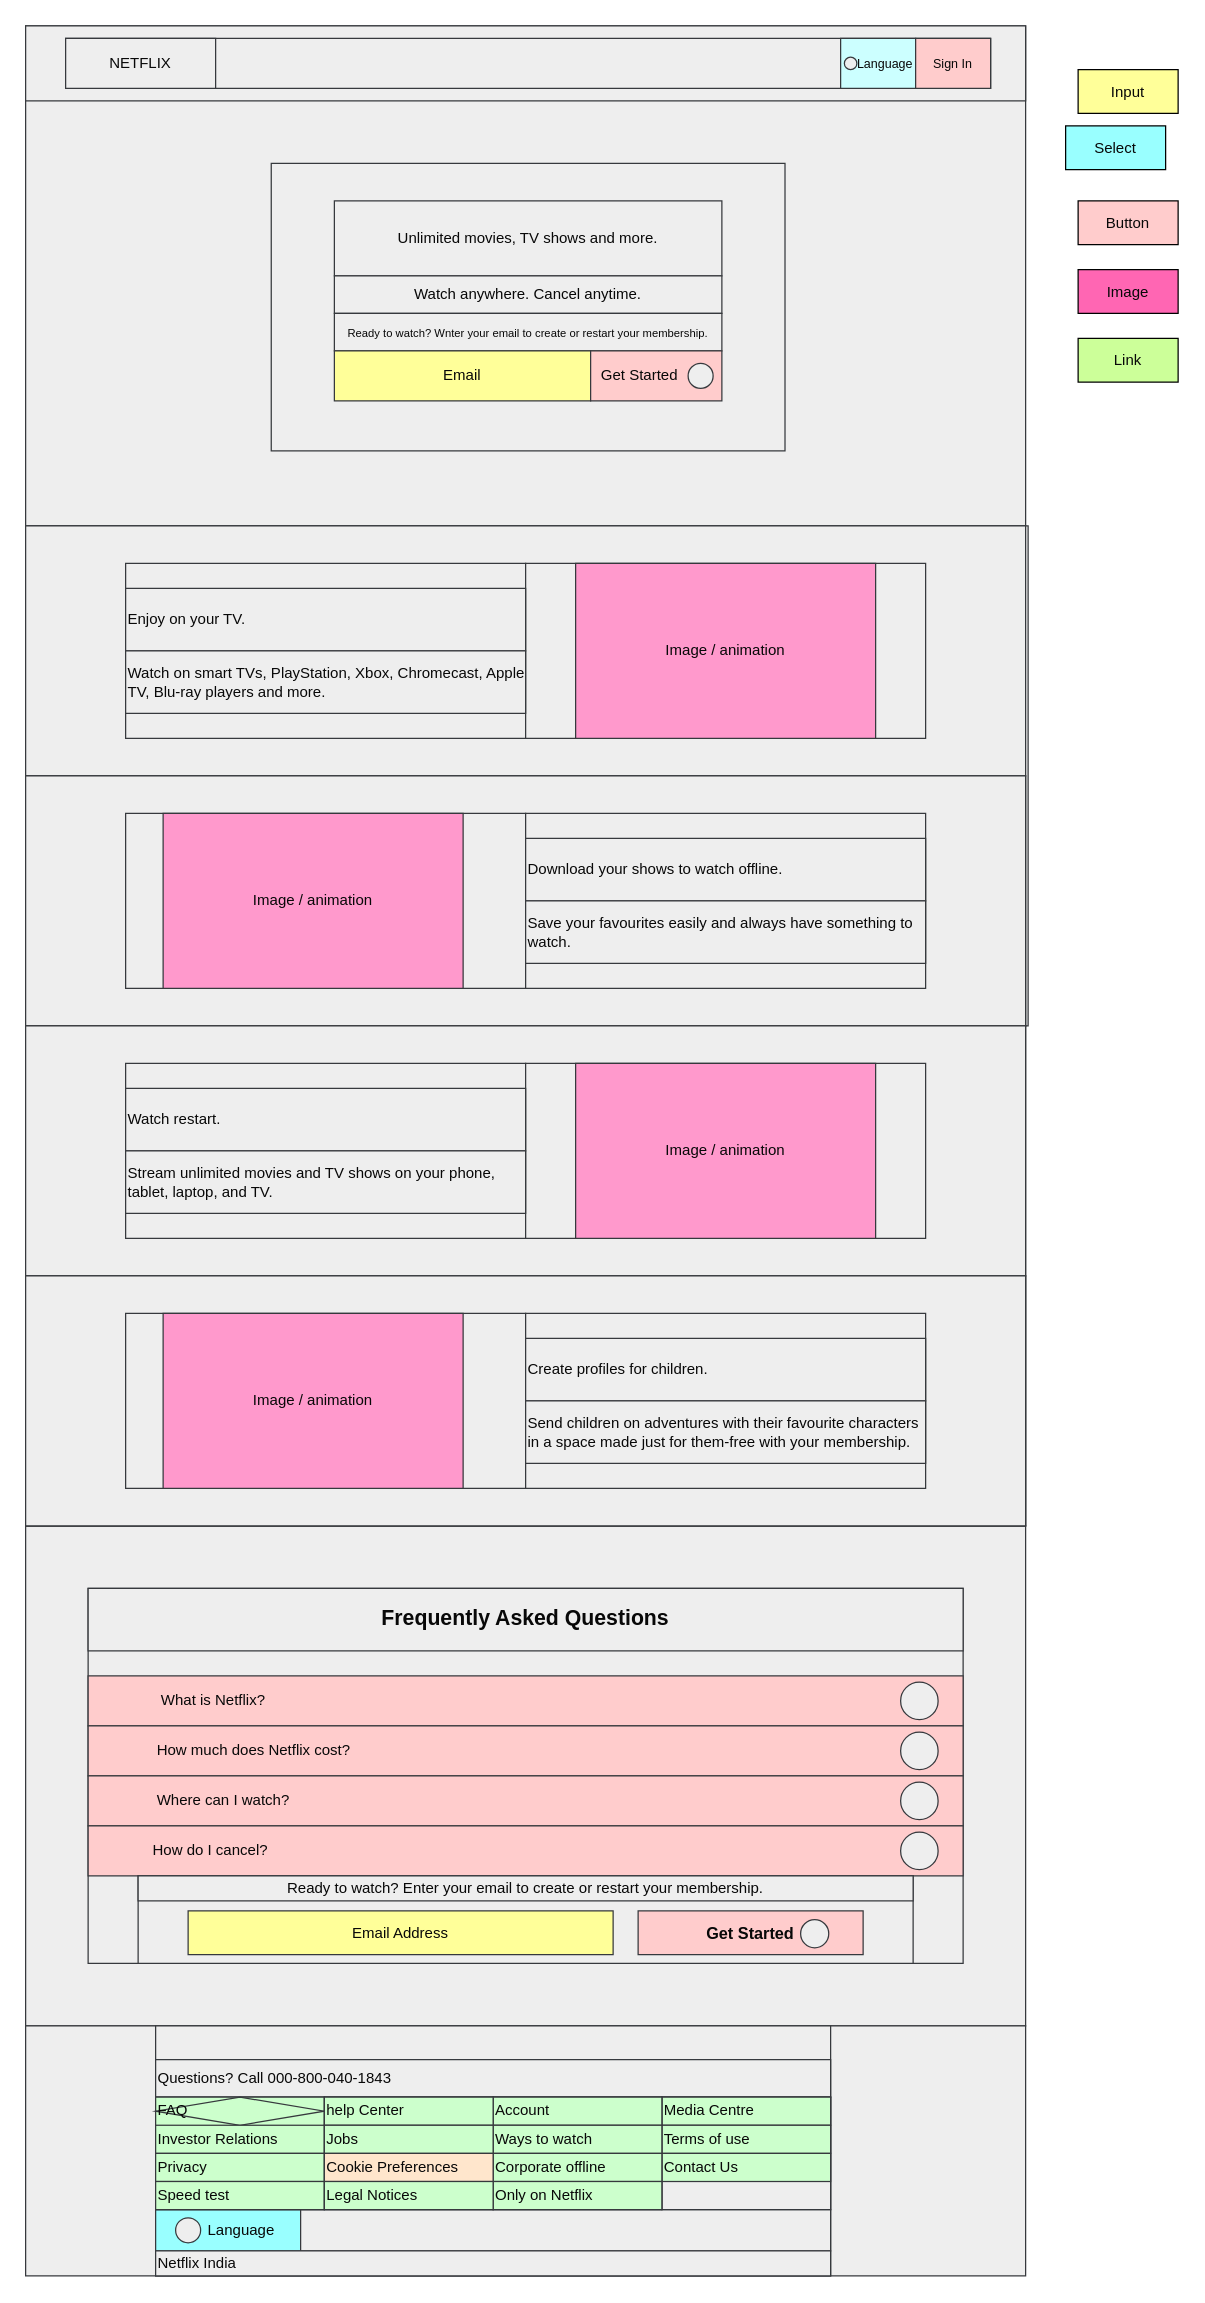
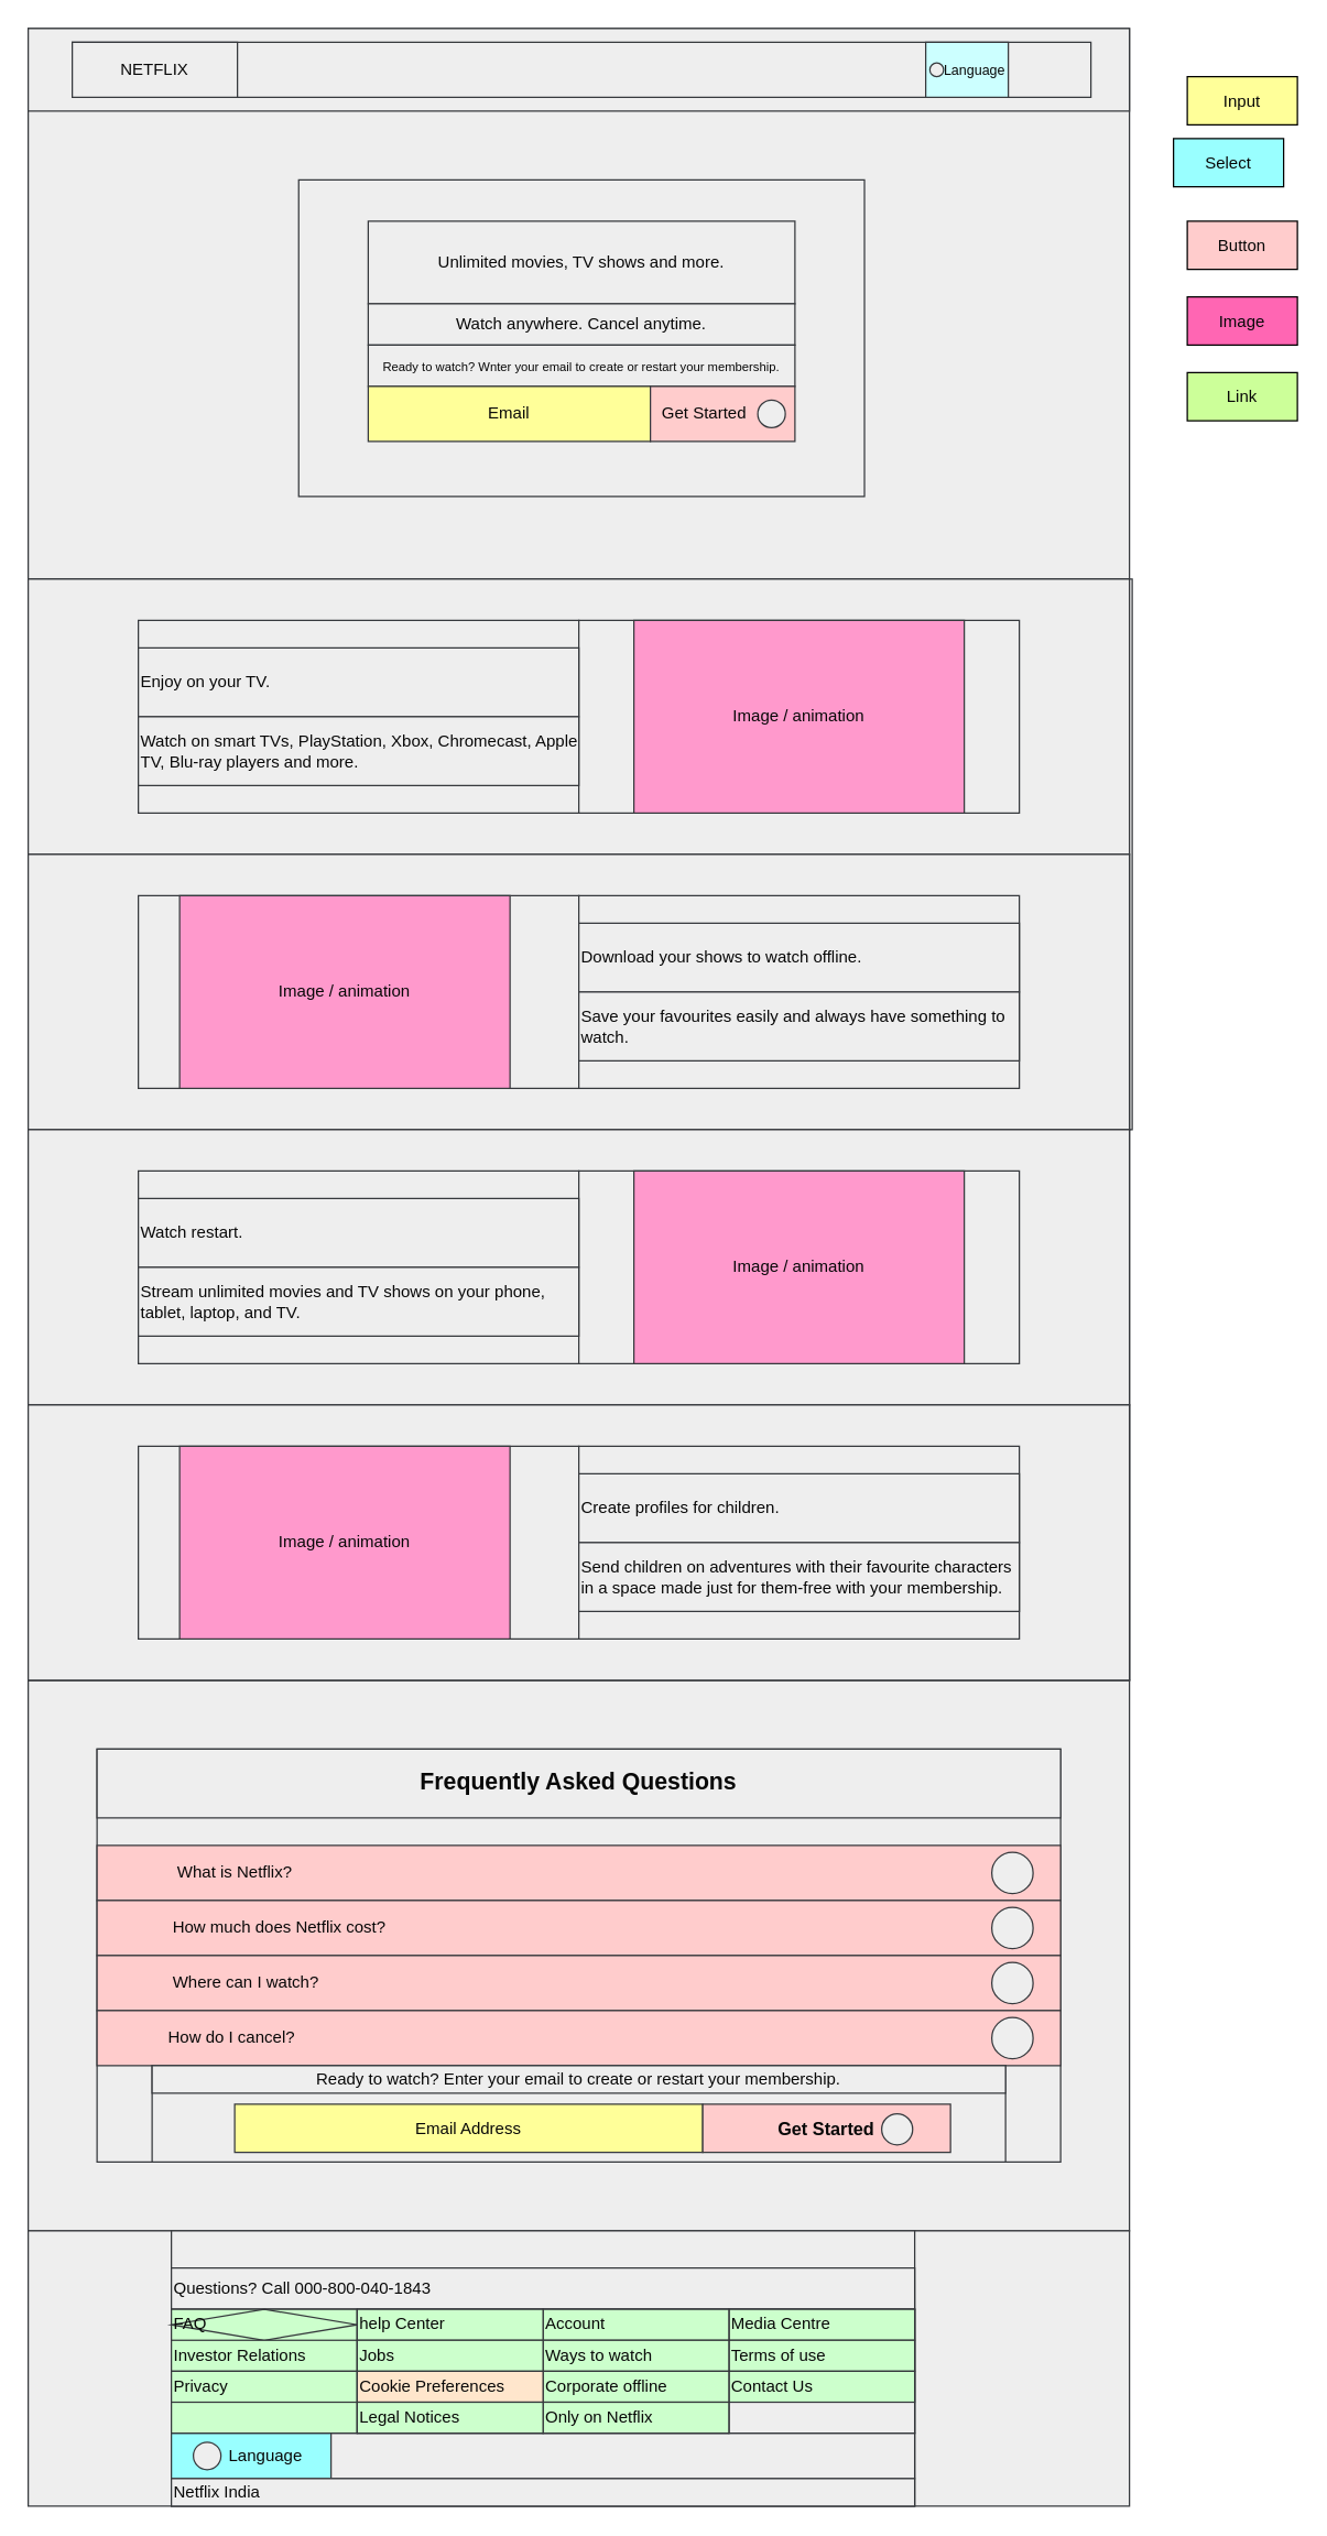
- <mxCell id="7" value="Sign In" style="rounded=0;whiteSpace=wrap;html=1;fontSize=10;fillColor=#FFCCCC;strokeColor=#36393d;fontColor=#080808;" parent="1" vertex="1"><mxGeometry x="732" y="30" width="60" height="40" as="geometry" /></mxCell>
- <mxCell id="24" value="Email Address" style="rounded=0;whiteSpace=wrap;html=1;fillColor=#FFFF99;strokeColor=#36393d;fontColor=#080808;" parent="1" vertex="1"><mxGeometry x="150" y="1528" width="340" height="35" as="geometry" /></mxCell>
+ <mxCell id="24" value="Email Address" style="rounded=0;whiteSpace=wrap;html=1;fillColor=#FFFF99;strokeColor=#36393d;fontColor=#080808;" parent="1" vertex="1"><mxGeometry x="170" y="1528" width="340" height="35" as="geometry" /></mxCell>
- <mxCell id="64" value="Speed test" style="rounded=0;whiteSpace=wrap;html=1;align=left;fillColor=#CCFFCC;strokeColor=#36393d;fontColor=#080808;" parent="60" vertex="1"><mxGeometry y="67.5" width="135" height="22.5" as="geometry" /></mxCell>
